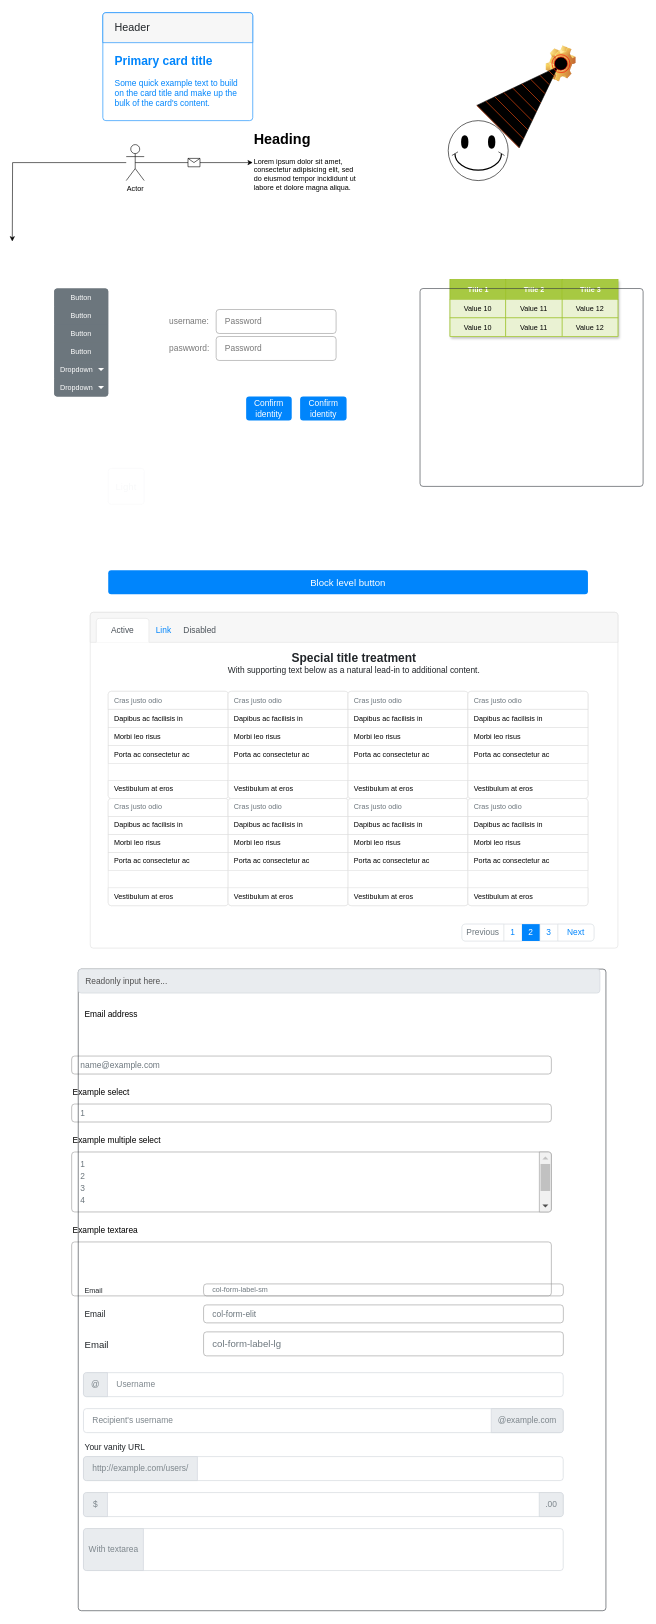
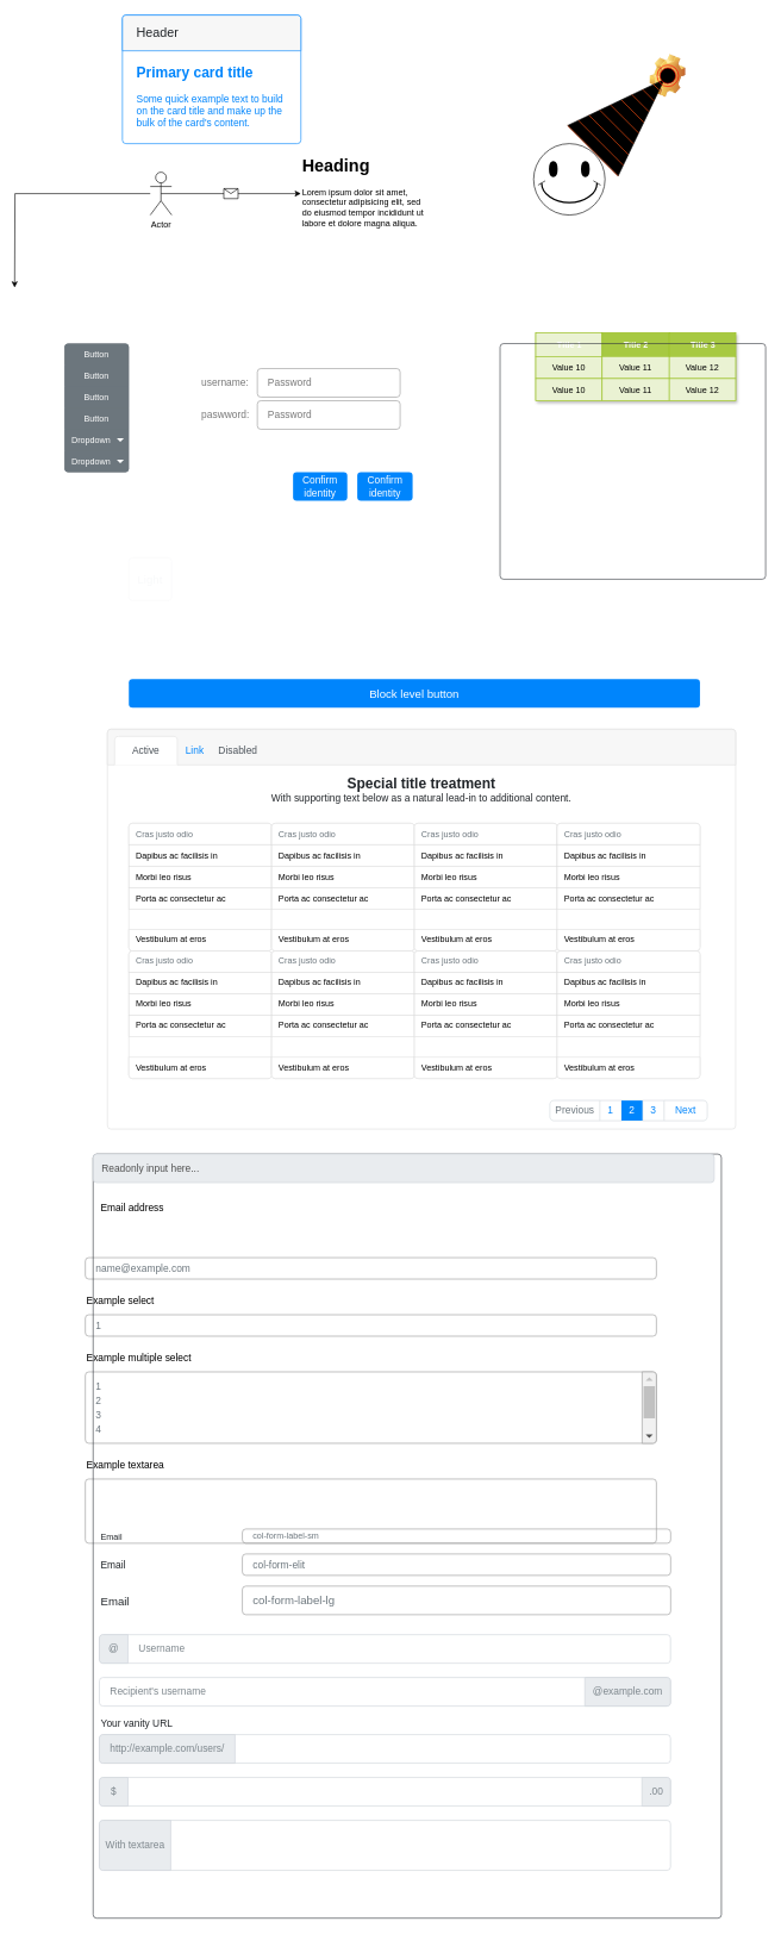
- <mxCell id="9" value="Title 1" style="connectable=0;recursiveResize=0;strokeColor=inherit;fillColor=#A7C942;align=center;fontStyle=1;fontColor=#FFFFFF;html=1;" parent="8" vertex="1"><mxGeometry width="93" height="33" as="geometry"><mxRectangle width="93" height="33" as="alternateBounds" /></mxGeometry></mxCell>
+ <mxCell id="9" value="Title 1" style="connectable=0;recursiveResize=0;strokeColor=inherit;fillColor=#eaf2d3;align=center;fontStyle=1;fontColor=#FFFFFF;html=1;" parent="8" vertex="1"><mxGeometry width="93" height="33" as="geometry"><mxRectangle width="93" height="33" as="alternateBounds" /></mxGeometry></mxCell>
